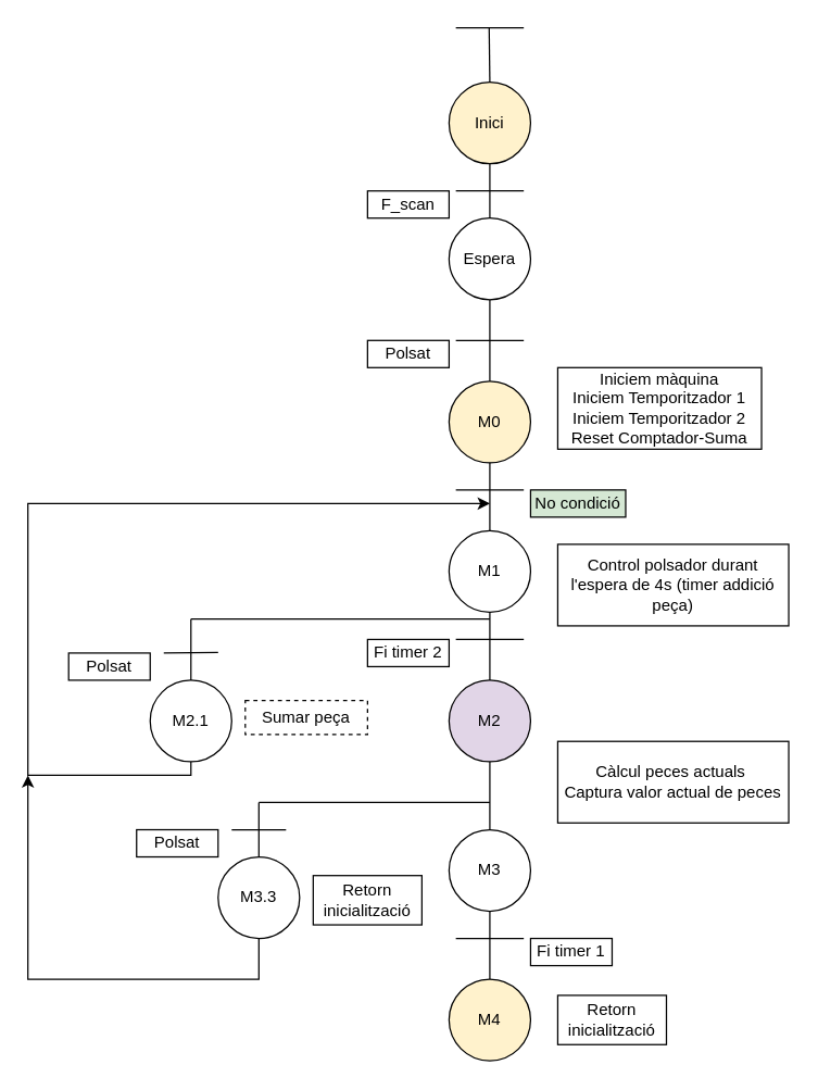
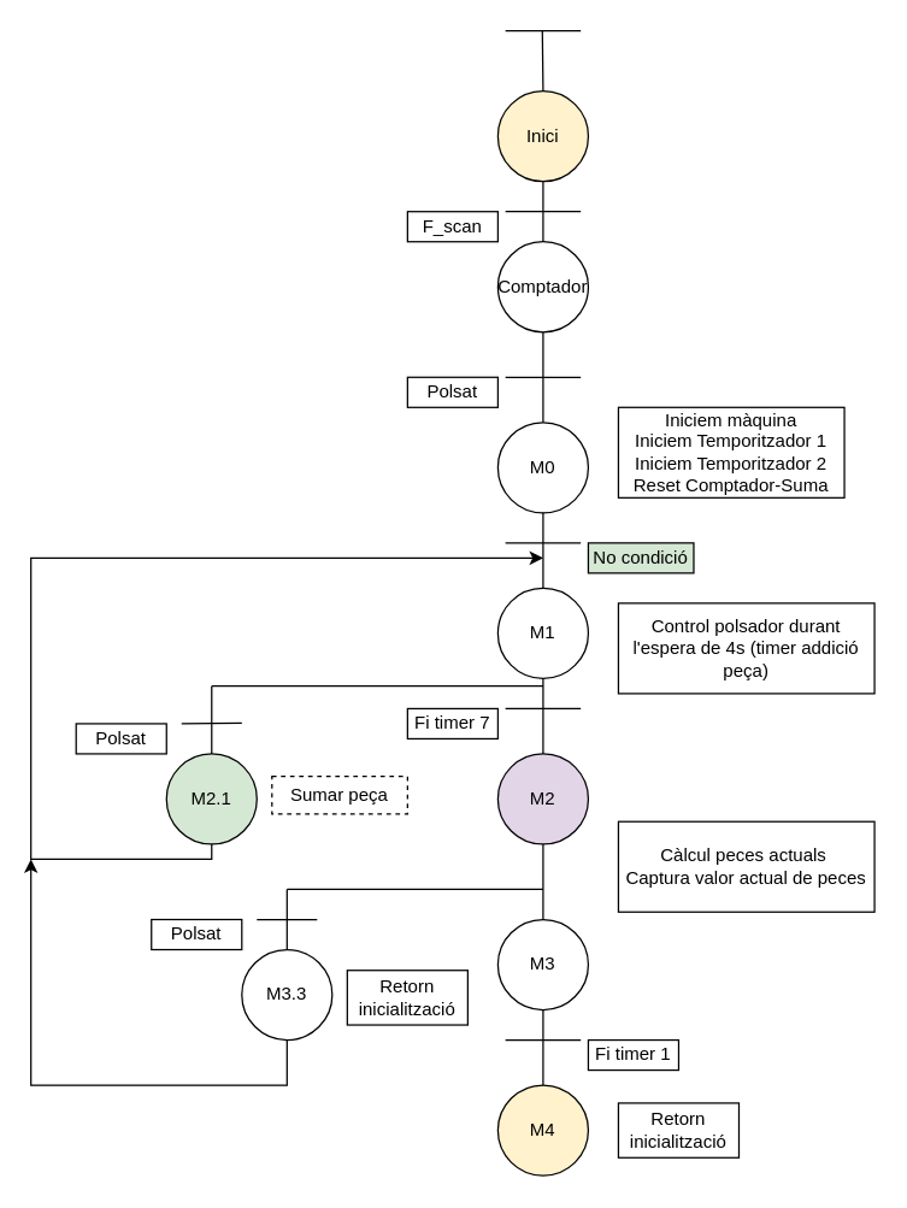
- <mxCell id="38" value="Espera" style="ellipse;whiteSpace=wrap;html=1;aspect=fixed;" vertex="1" parent="1"><mxGeometry x="330" y="160" width="60" height="60" as="geometry" /></mxCell>
+ <mxCell id="38" value="Comptador" style="ellipse;whiteSpace=wrap;html=1;aspect=fixed;" vertex="1" parent="1"><mxGeometry x="330" y="160" width="60" height="60" as="geometry" /></mxCell>
- <mxCell id="2" value="M0" style="ellipse;whiteSpace=wrap;html=1;aspect=fixed;fillColor=#fff2cc;" vertex="1" parent="1"><mxGeometry x="330" y="280" width="60" height="60" as="geometry" /></mxCell>
+ <mxCell id="2" value="M0" style="ellipse;whiteSpace=wrap;html=1;aspect=fixed;" vertex="1" parent="1"><mxGeometry x="330" y="280" width="60" height="60" as="geometry" /></mxCell>
- <mxCell id="27" value="Fi timer 2" style="rounded=0;whiteSpace=wrap;html=1;" vertex="1" parent="1"><mxGeometry x="270" y="470" width="60" height="20" as="geometry" /></mxCell>
+ <mxCell id="27" value="Fi timer 7" style="rounded=0;whiteSpace=wrap;html=1;" vertex="1" parent="1"><mxGeometry x="270" y="470" width="60" height="20" as="geometry" /></mxCell>
- <mxCell id="24" value="M2.1" style="ellipse;whiteSpace=wrap;html=1;aspect=fixed;" vertex="1" parent="1"><mxGeometry x="110" y="500" width="60" height="60" as="geometry" /></mxCell>
+ <mxCell id="24" value="M2.1" style="ellipse;whiteSpace=wrap;html=1;aspect=fixed;fillColor=#d5e8d4;" vertex="1" parent="1"><mxGeometry x="110" y="500" width="60" height="60" as="geometry" /></mxCell>
